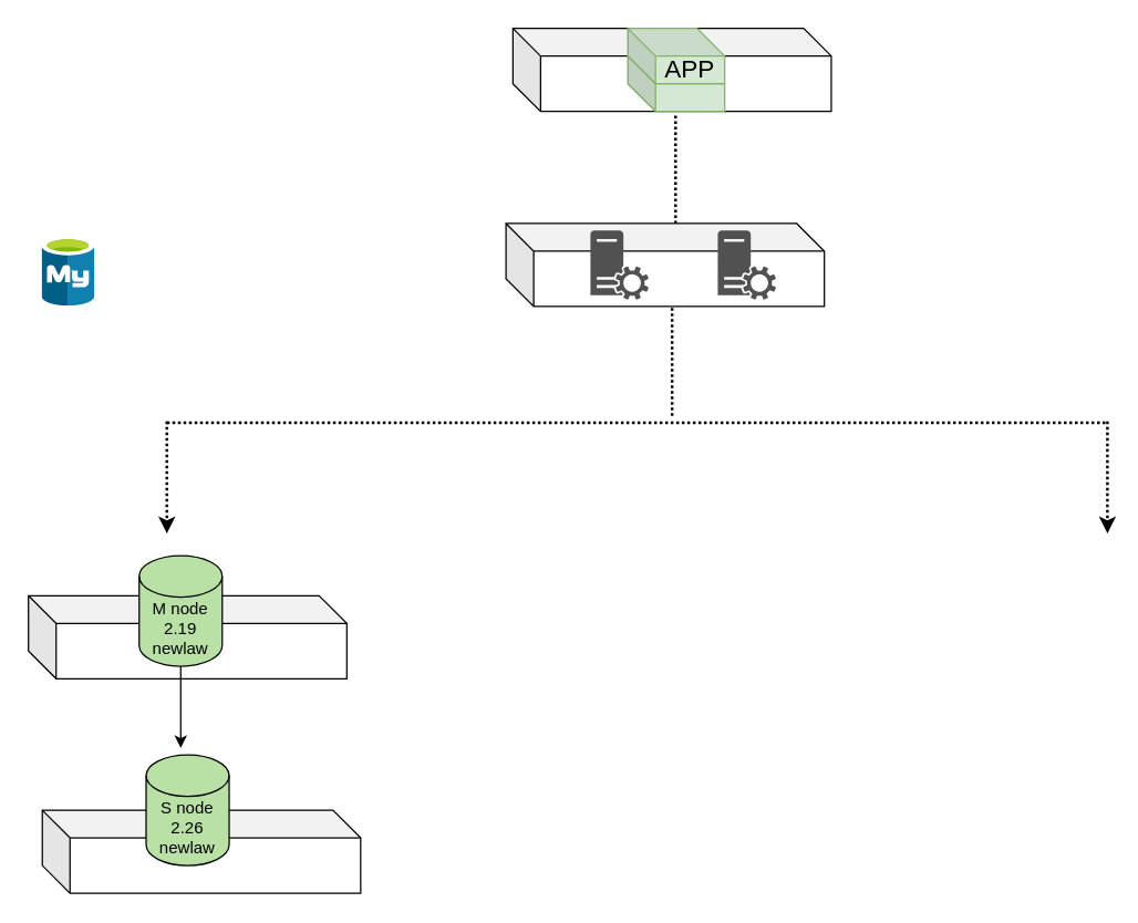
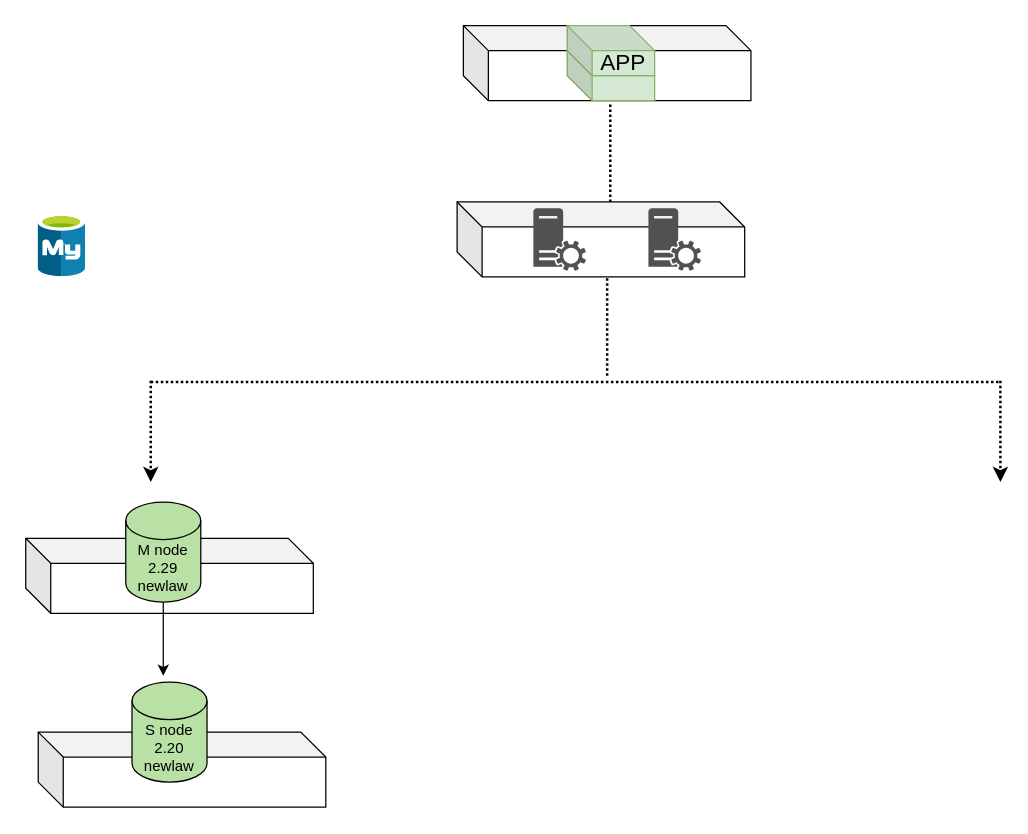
- <mxCell id="4" value="M node 2.19&lt;br&gt;newlaw" style="shape=cylinder3;whiteSpace=wrap;html=1;boundedLbl=1;backgroundOutline=1;size=15;fillColor=#B9E0A5;" parent="1" vertex="1"><mxGeometry x="100" y="401" width="60" height="80" as="geometry" /></mxCell>
+ <mxCell id="4" value="M node 2.29&lt;br&gt;newlaw" style="shape=cylinder3;whiteSpace=wrap;html=1;boundedLbl=1;backgroundOutline=1;size=15;fillColor=#B9E0A5;" parent="1" vertex="1"><mxGeometry x="100" y="401" width="60" height="80" as="geometry" /></mxCell>
- <mxCell id="6" value="S node 2.26&lt;br&gt;newlaw" style="shape=cylinder3;whiteSpace=wrap;html=1;boundedLbl=1;backgroundOutline=1;size=15;fillColor=#B9E0A5;" parent="1" vertex="1"><mxGeometry x="105" y="545" width="60" height="80" as="geometry" /></mxCell>
+ <mxCell id="6" value="S node 2.20&lt;br&gt;newlaw" style="shape=cylinder3;whiteSpace=wrap;html=1;boundedLbl=1;backgroundOutline=1;size=15;fillColor=#B9E0A5;" parent="1" vertex="1"><mxGeometry x="105" y="545" width="60" height="80" as="geometry" /></mxCell>
